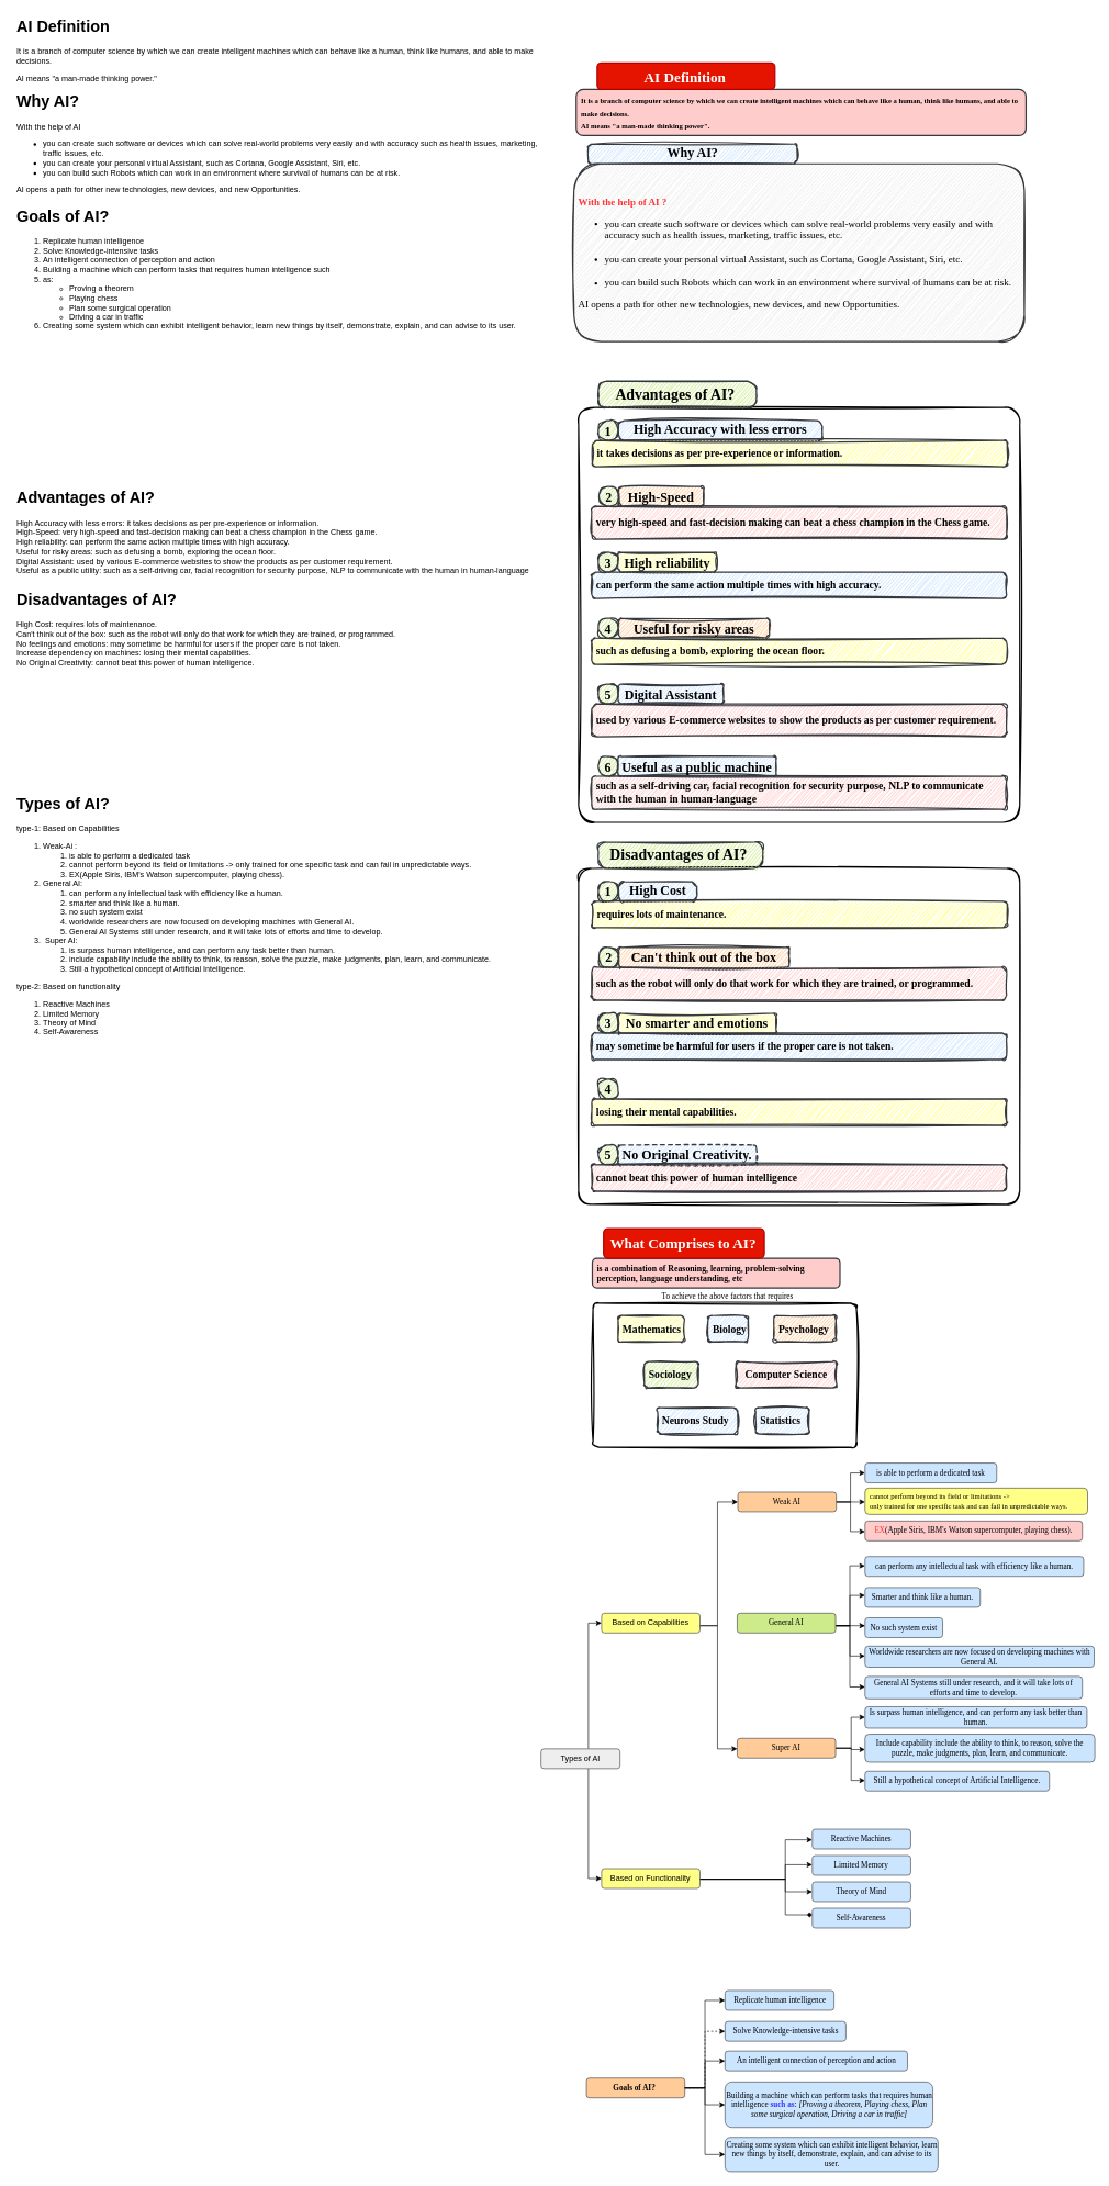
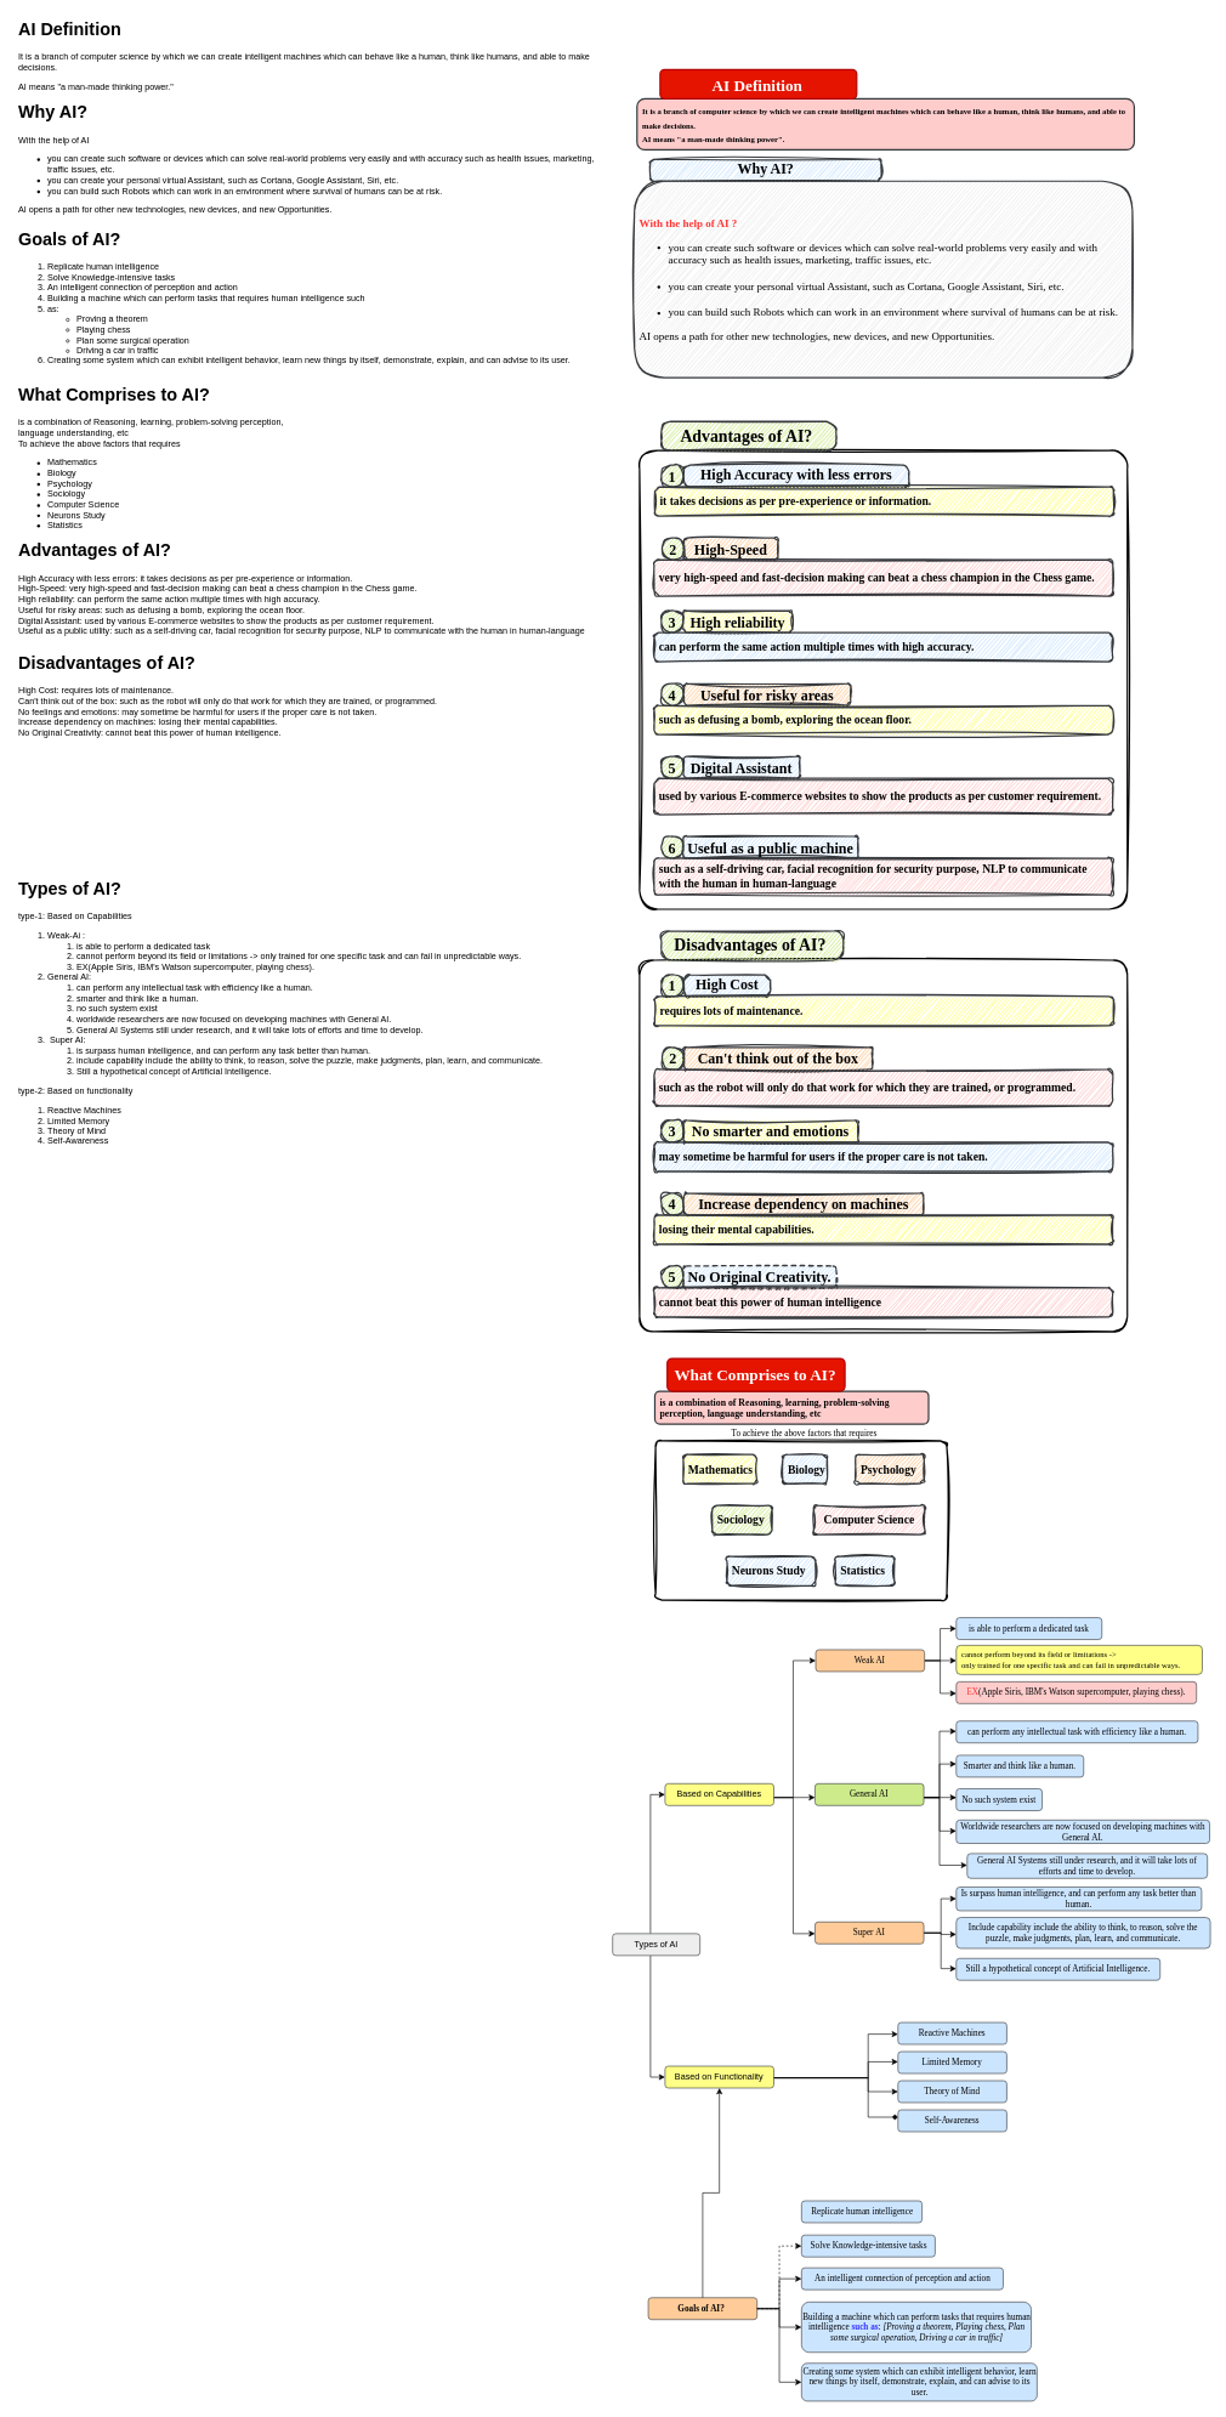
+ <mxCell id="5" value="&lt;h1&gt;What Comprises to AI?&amp;nbsp;&lt;/h1&gt;&lt;div&gt;is a combination of Reasoning, learning, problem-solving perception, &lt;br/&gt;language understanding, etc&lt;br&gt;&lt;/div&gt;&lt;div&gt;To achieve the above factors that requires&lt;br&gt;&lt;/div&gt;&lt;div&gt;&lt;div&gt;&lt;ul&gt;&lt;li&gt;Mathematics&lt;/li&gt;&lt;li&gt;Biology&lt;/li&gt;&lt;li&gt;Psychology&lt;/li&gt;&lt;li&gt;Sociology&lt;/li&gt;&lt;li&gt;Computer Science&lt;/li&gt;&lt;li&gt;Neurons Study&lt;/li&gt;&lt;li&gt;Statistics&lt;/li&gt;&lt;/ul&gt;&lt;/div&gt;&lt;/div&gt;&lt;p&gt;&lt;/p&gt;&lt;p&gt;&lt;/p&gt;&lt;p&gt;&lt;span style=&quot;background-color: initial;&quot;&gt;&lt;/span&gt;&lt;/p&gt;" style="text;html=1;strokeColor=none;fillColor=none;spacing=5;spacingTop=-20;whiteSpace=wrap;overflow=hidden;rounded=0;" parent="1" vertex="1"><mxGeometry x="20" y="522" width="810" height="210" as="geometry" /></mxCell>
+ <mxCell id="54" value="Increase dependency on machines" style="rounded=1;whiteSpace=wrap;html=1;sketch=1;hachureGap=4;jiggle=2;curveFitting=1;fontFamily=Architects Daughter;fontSource=https%3A%2F%2Ffonts.googleapis.com%2Fcss%3Ffamily%3DArchitects%2BDaughter;strokeWidth=2;fillColor=#ffcc99;strokeColor=#36393d;fontSize=20;fontStyle=1;labelBorderColor=none;textShadow=0;labelBackgroundColor=none;container=0;" parent="53" vertex="1"><mxGeometry x="41" width="329" height="30" as="geometry" /></mxCell>
+ <mxCell id="71" style="edgeStyle=orthogonalEdgeStyle;rounded=0;orthogonalLoop=1;jettySize=auto;html=1;" parent="1" source="73" target="83" edge="1"><mxGeometry relative="1" as="geometry"><Array as="points"><mxPoint x="1114" y="2468" /><mxPoint x="1114" y="2468" /></Array></mxGeometry></mxCell>
- <mxCell id="95" value="&lt;div&gt;General AI Systems still under research, and it will take lots of efforts and time to develop.&lt;/div&gt;" style="rounded=1;whiteSpace=wrap;html=1;fillColor=#cce5ff;strokeColor=#36393d;fontFamily=https://fonts.google.com/specimen/Cairo;fontSource=https%3A%2F%2Ffonts.googleapis.com%2Fcss%3Ffamily%3Dhttps%253A%252F%252Ffonts.google.com%252Fspecimen%252FCairo;align=center;" parent="1" vertex="1"><mxGeometry x="1313" y="2545" width="330" height="34" as="geometry" /></mxCell>
+ <mxCell id="95" value="&lt;div&gt;General AI Systems still under research, and it will take lots of efforts and time to develop.&lt;/div&gt;" style="rounded=1;whiteSpace=wrap;html=1;fillColor=#cce5ff;strokeColor=#36393d;fontFamily=https://fonts.google.com/specimen/Cairo;fontSource=https%3A%2F%2Ffonts.googleapis.com%2Fcss%3Ffamily%3Dhttps%253A%252F%252Ffonts.google.com%252Fspecimen%252FCairo;align=center;" parent="1" vertex="1"><mxGeometry x="1328" y="2545" width="330" height="34" as="geometry" /></mxCell>
- <mxCell id="59" value="Types of AI" style="rounded=1;whiteSpace=wrap;html=1;fillColor=#eeeeee;strokeColor=#36393d;" parent="1" vertex="1"><mxGeometry x="821" y="2655" width="120" height="30" as="geometry" /></mxCell>
+ <mxCell id="59" value="Types of AI" style="rounded=1;whiteSpace=wrap;html=1;fillColor=#eeeeee;strokeColor=#36393d;" parent="1" vertex="1"><mxGeometry x="841" y="2655" width="120" height="30" as="geometry" /></mxCell>
- <mxCell id="102" style="edgeStyle=orthogonalEdgeStyle;rounded=0;orthogonalLoop=1;jettySize=auto;html=1;entryX=0;entryY=0.5;entryDx=0;entryDy=0;" parent="99" source="100" target="101" edge="1"><mxGeometry relative="1" as="geometry" /></mxCell>
+ <mxCell id="102" style="edgeStyle=orthogonalEdgeStyle;rounded=0;orthogonalLoop=1;jettySize=auto;html=1;" parent="99" source="100" target="63" edge="1"><mxGeometry relative="1" as="geometry" /></mxCell>
